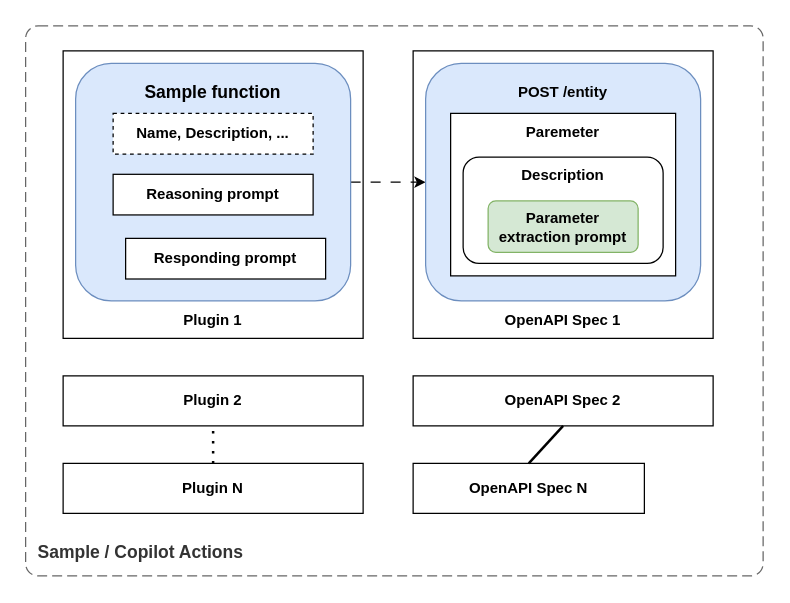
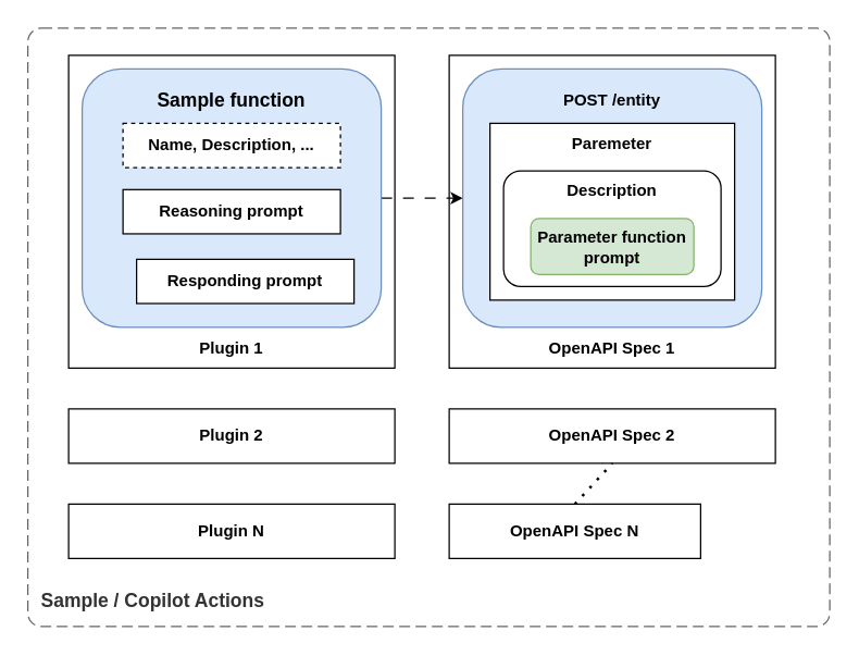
- <mxCell id="19" value="&lt;b&gt;Parameter extraction prompt&lt;/b&gt;" style="rounded=1;whiteSpace=wrap;html=1;fillColor=#d5e8d4;strokeColor=#82b366;" vertex="1" parent="1"><mxGeometry x="390" y="160" width="120" height="41.25" as="geometry" /></mxCell>
+ <mxCell id="19" value="&lt;b&gt;Parameter function prompt&lt;/b&gt;" style="rounded=1;whiteSpace=wrap;html=1;fillColor=#d5e8d4;strokeColor=#82b366;" vertex="1" parent="1"><mxGeometry x="390" y="160" width="120" height="41.25" as="geometry" /></mxCell>
- <mxCell id="12" value="" style="endArrow=none;dashed=0;html=1;dashPattern=1 3;strokeWidth=2;rounded=0;entryX=0.5;entryY=1;entryDx=0;entryDy=0;exitX=0.5;exitY=0;exitDx=0;exitDy=0;" edge="1" parent="1" source="11" target="10"><mxGeometry width="50" height="50" relative="1" as="geometry"><mxPoint x="480" y="370" as="sourcePoint" /><mxPoint x="760" y="240" as="targetPoint" /></mxGeometry></mxCell>
+ <mxCell id="12" value="" style="endArrow=none;dashed=1;html=1;dashPattern=1 3;strokeWidth=2;rounded=0;entryX=0.5;entryY=1;entryDx=0;entryDy=0;exitX=0.5;exitY=0;exitDx=0;exitDy=0;" edge="1" parent="1" source="11" target="10"><mxGeometry width="50" height="50" relative="1" as="geometry"><mxPoint x="480" y="370" as="sourcePoint" /><mxPoint x="760" y="240" as="targetPoint" /></mxGeometry></mxCell>
- <mxCell id="6" value="" style="endArrow=none;dashed=1;html=1;dashPattern=1 3;strokeWidth=2;rounded=0;entryX=0.5;entryY=1;entryDx=0;entryDy=0;exitX=0.5;exitY=0;exitDx=0;exitDy=0;" edge="1" parent="1" source="5" target="4"><mxGeometry width="50" height="50" relative="1" as="geometry"><mxPoint x="130" y="370" as="sourcePoint" /><mxPoint x="410" y="240" as="targetPoint" /></mxGeometry></mxCell>
